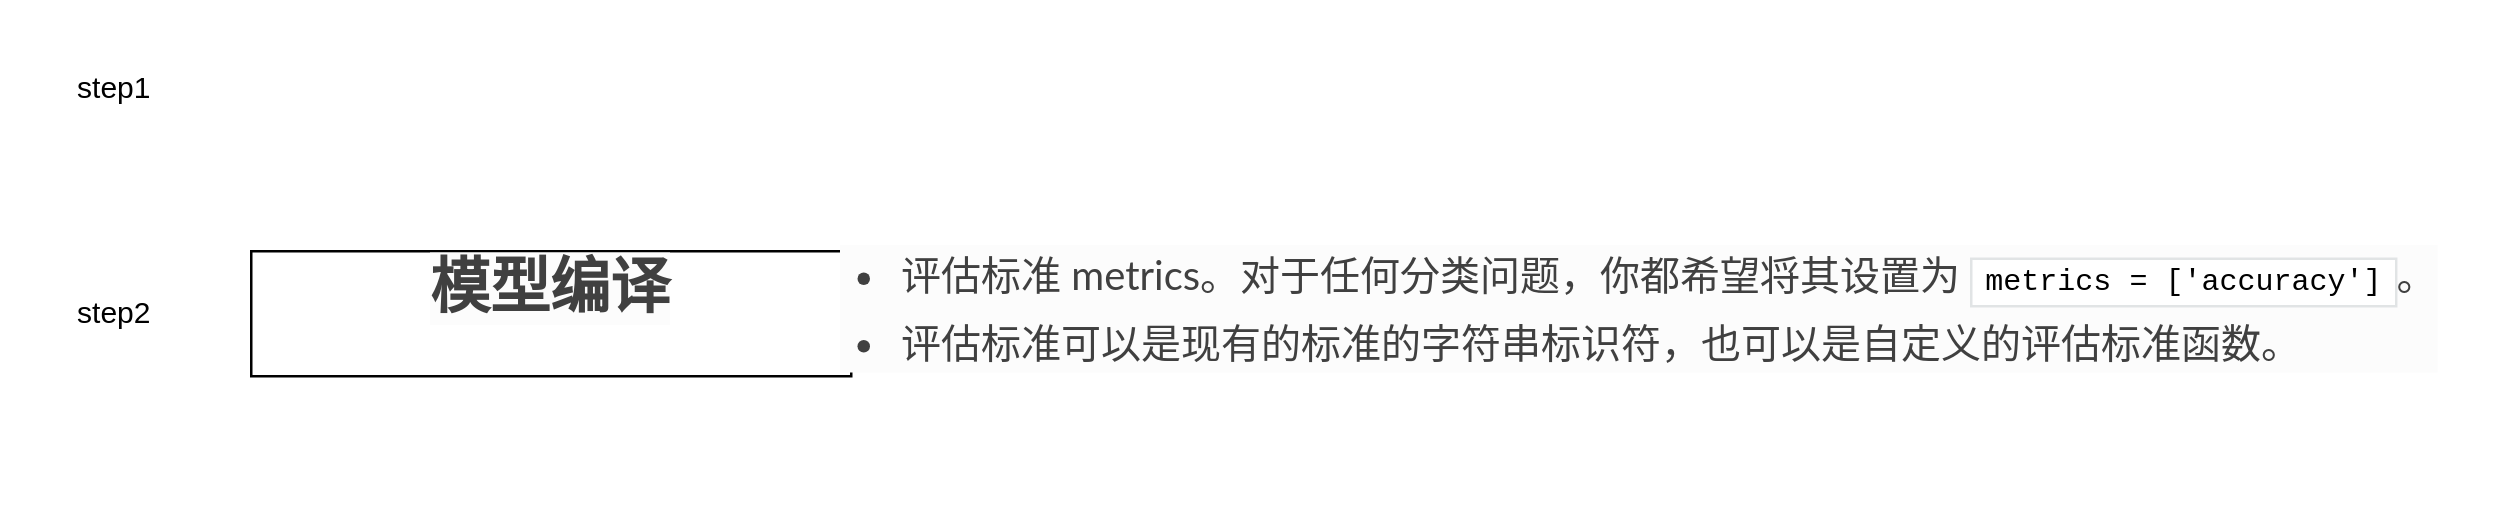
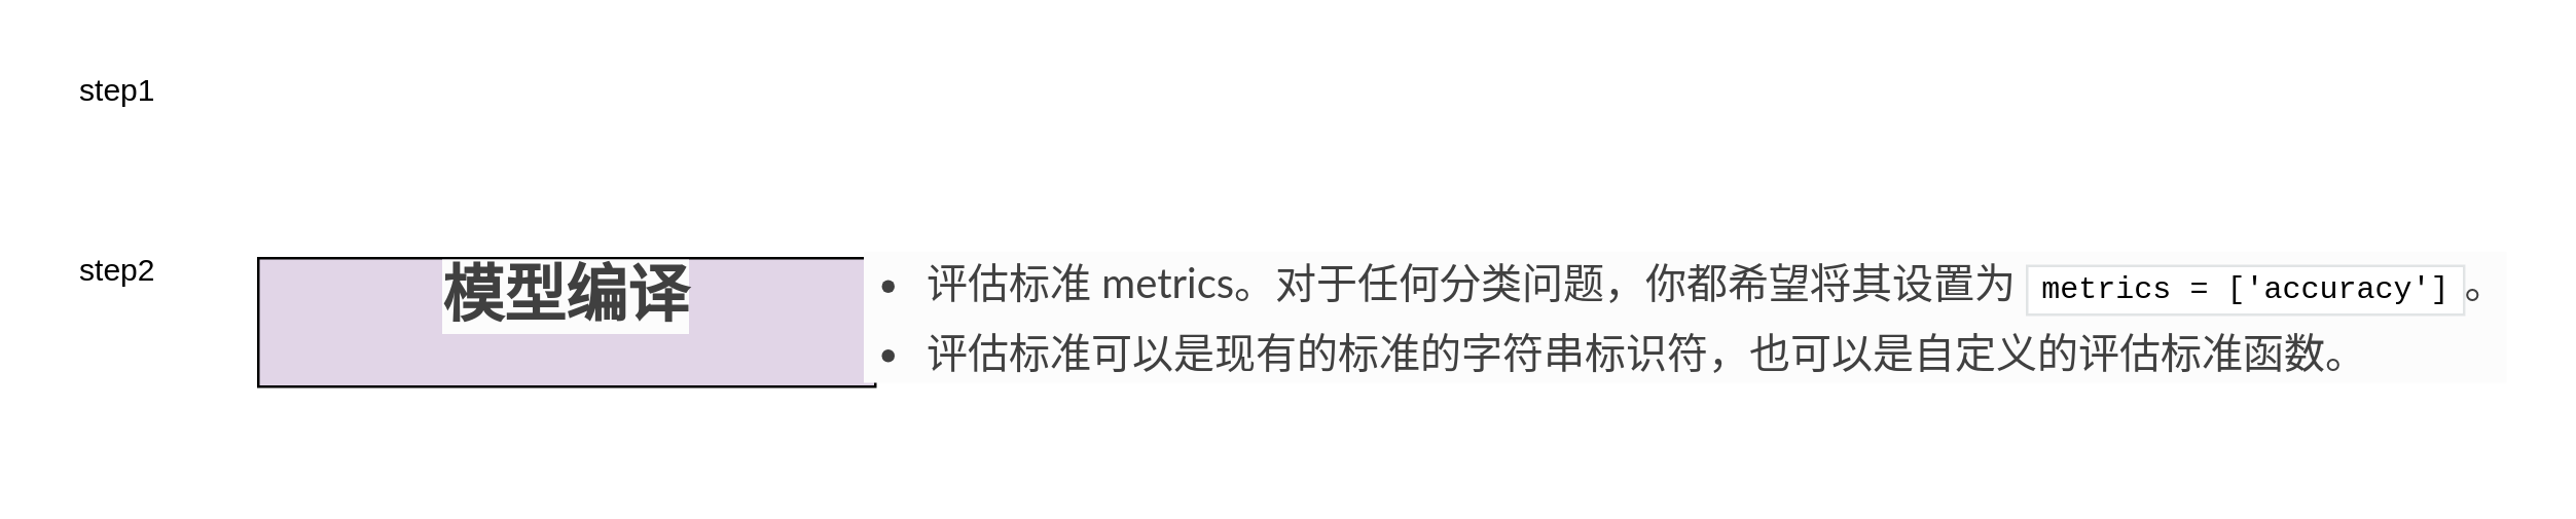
- <mxCell id="3" value="step2" style="text;html=1;align=center;verticalAlign=middle;resizable=0;points=[];autosize=1;strokeColor=none;fillColor=none;" vertex="1" parent="1"><mxGeometry x="20" y="110" width="50" height="30" as="geometry" /></mxCell>
+ <mxCell id="3" value="step2" style="text;html=1;align=center;verticalAlign=middle;resizable=0;points=[];autosize=1;strokeColor=none;fillColor=none;" vertex="1" parent="1"><mxGeometry x="20" y="90" width="50" height="30" as="geometry" /></mxCell>
- <mxCell id="4" value="&lt;h2 style=&quot;box-sizing: border-box; margin-top: 0px; font-family: &amp;quot;Source Sans Pro&amp;quot;, ff-tisa-web-pro, Georgia, Arial, sans-serif; font-size: 24px; color: rgb(64, 64, 64); text-align: start; background-color: rgb(252, 252, 252);&quot; id=&quot;_2&quot;&gt;模型编译&lt;/h2&gt;" style="rounded=0;whiteSpace=wrap;html=1;" vertex="1" parent="1"><mxGeometry x="100" y="100" width="240" height="50" as="geometry" /></mxCell>
+ <mxCell id="4" value="&lt;h2 style=&quot;box-sizing: border-box; margin-top: 0px; font-family: &amp;quot;Source Sans Pro&amp;quot;, ff-tisa-web-pro, Georgia, Arial, sans-serif; font-size: 24px; color: rgb(64, 64, 64); text-align: start; background-color: rgb(252, 252, 252);&quot; id=&quot;_2&quot;&gt;模型编译&lt;/h2&gt;" style="rounded=0;whiteSpace=wrap;html=1;fillColor=#e1d5e7;" vertex="1" parent="1"><mxGeometry x="100" y="100" width="240" height="50" as="geometry" /></mxCell>
